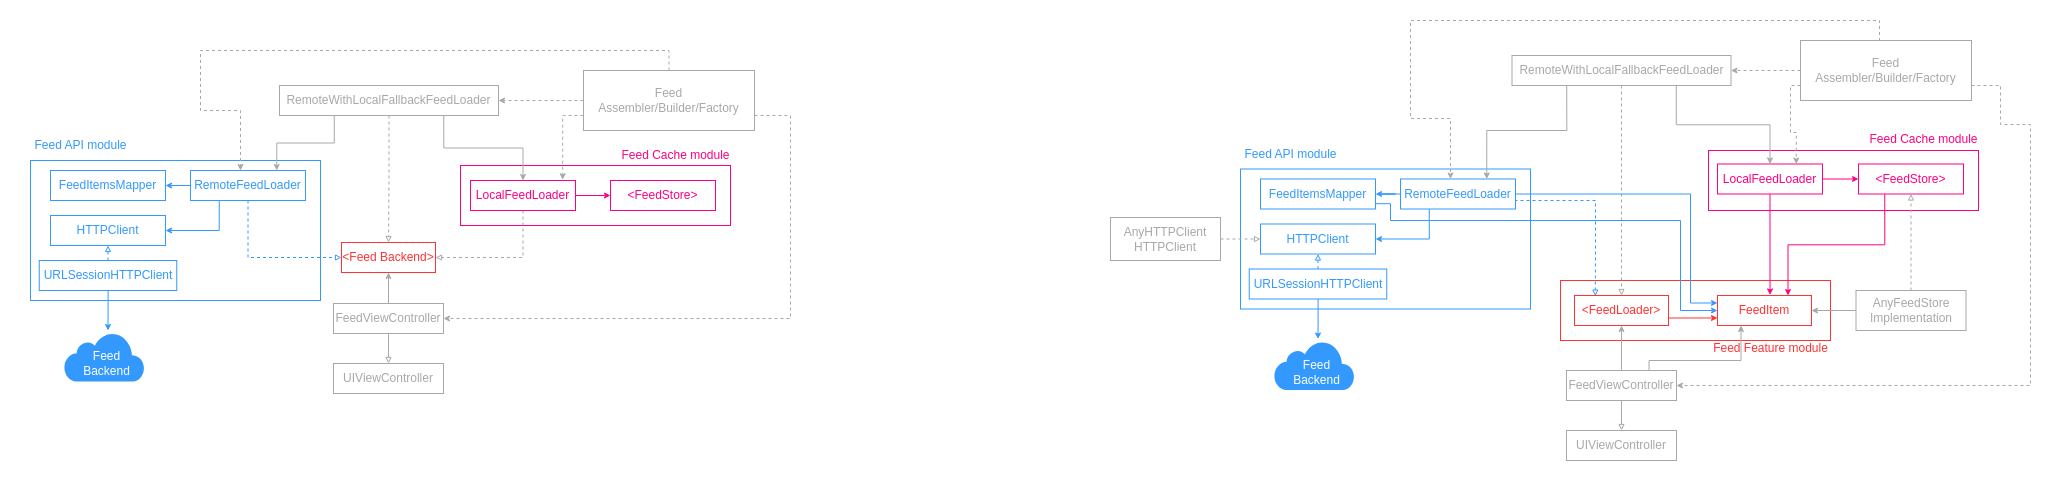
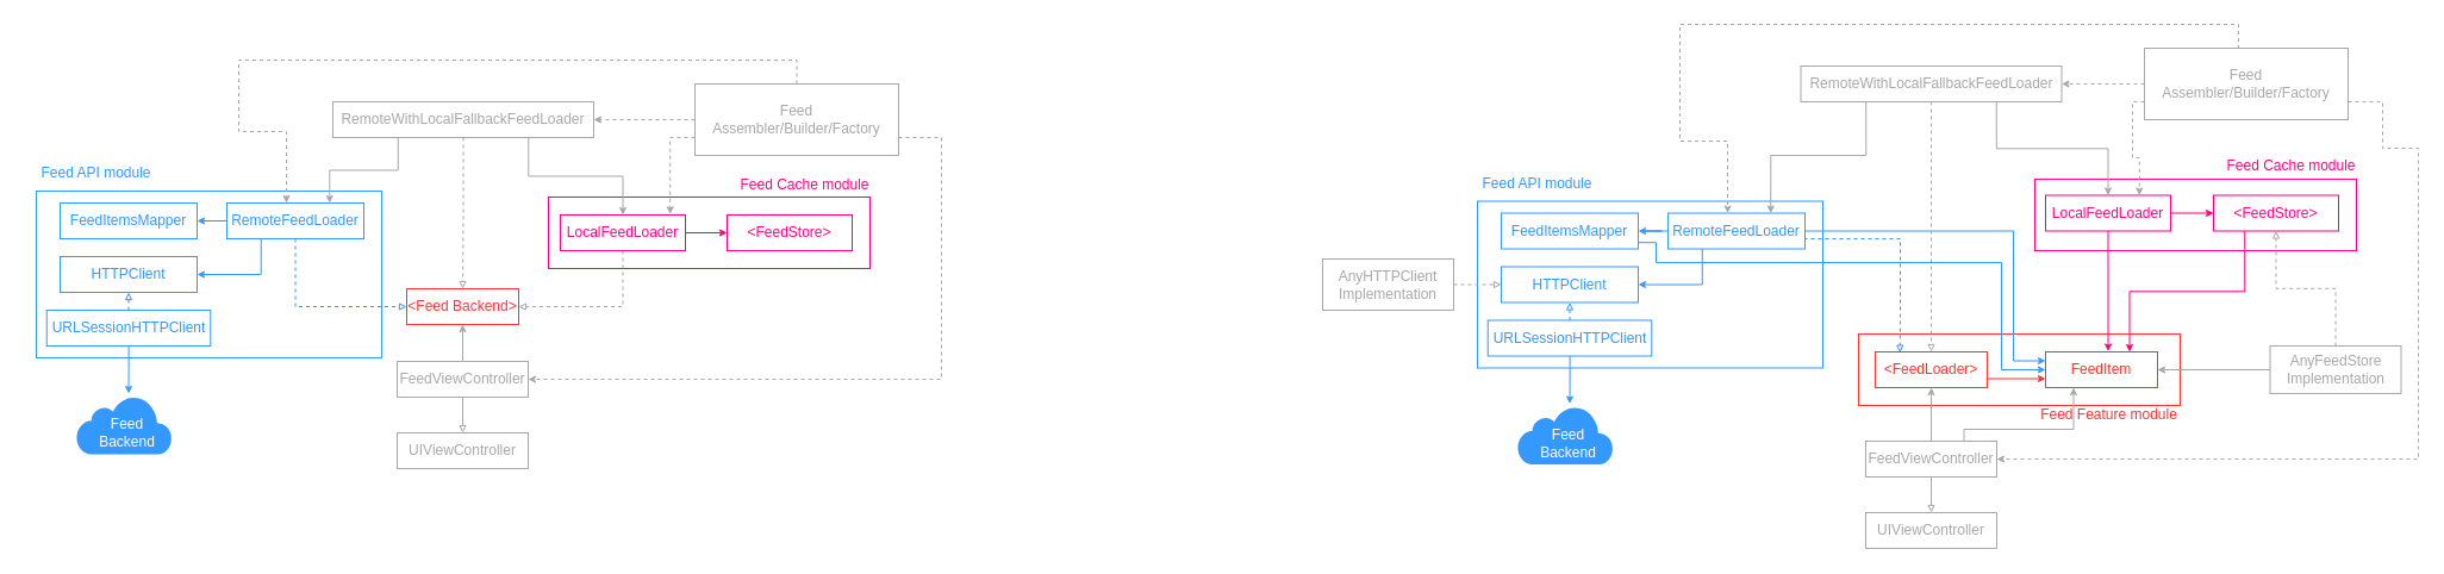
- <mxCell id="74" value="AnyHTTPClient&lt;br&gt;HTTPClient" style="rounded=0;whiteSpace=wrap;html=1;fillColor=#f5f5f5;strokeColor=#A8A8A8;fontColor=#A8A8A8;fillOpacity=0;" vertex="1" parent="1"><mxGeometry x="1110" y="217" width="110" height="43" as="geometry" /></mxCell>
+ <mxCell id="74" value="AnyHTTPClient&lt;br&gt;Implementation" style="rounded=0;whiteSpace=wrap;html=1;fillColor=#f5f5f5;strokeColor=#A8A8A8;fontColor=#A8A8A8;fillOpacity=0;" vertex="1" parent="1"><mxGeometry x="1110" y="217" width="110" height="43" as="geometry" /></mxCell>
- <mxCell id="79" value="AnyFeedStore&lt;br&gt;Implementation" style="rounded=0;whiteSpace=wrap;html=1;fillColor=#f5f5f5;strokeColor=#A8A8A8;fontColor=#A8A8A8;fillOpacity=0;" vertex="1" parent="1"><mxGeometry x="1855.5" y="290" width="110" height="40" as="geometry" /></mxCell>
+ <mxCell id="79" value="AnyFeedStore&lt;br&gt;Implementation" style="rounded=0;whiteSpace=wrap;html=1;fillColor=#f5f5f5;strokeColor=#A8A8A8;fontColor=#A8A8A8;fillOpacity=0;" vertex="1" parent="1"><mxGeometry x="1905.5" y="290" width="110" height="40" as="geometry" /></mxCell>
